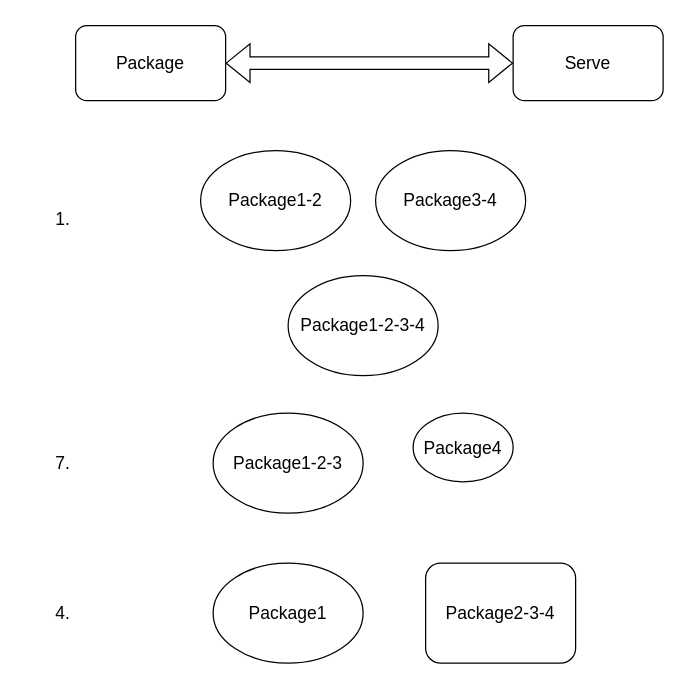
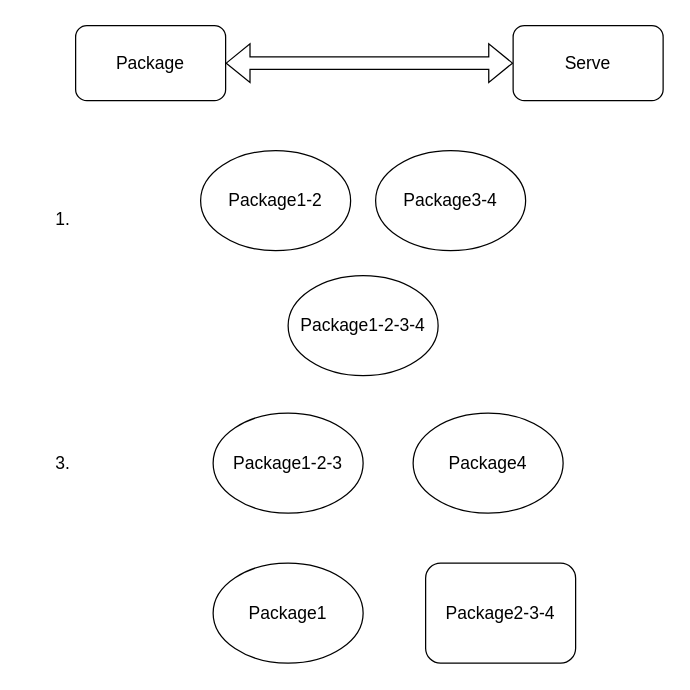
- <mxCell id="11" value="Package4" style="ellipse;whiteSpace=wrap;html=1;fontSize=14;" vertex="1" parent="1"><mxGeometry x="330" y="330" width="80" height="55" as="geometry" /></mxCell>
+ <mxCell id="11" value="Package4" style="ellipse;whiteSpace=wrap;html=1;fontSize=14;" vertex="1" parent="1"><mxGeometry x="330" y="330" width="120" height="80" as="geometry" /></mxCell>
- <mxCell id="13" value="7." style="text;html=1;align=center;verticalAlign=middle;whiteSpace=wrap;rounded=0;fontSize=14;" vertex="1" parent="1"><mxGeometry x="20" y="355" width="60" height="30" as="geometry" /></mxCell>
+ <mxCell id="13" value="3." style="text;html=1;align=center;verticalAlign=middle;whiteSpace=wrap;rounded=0;fontSize=14;" vertex="1" parent="1"><mxGeometry x="20" y="355" width="60" height="30" as="geometry" /></mxCell>
- <mxCell id="14" value="4." style="text;html=1;align=center;verticalAlign=middle;whiteSpace=wrap;rounded=0;fontSize=14;" vertex="1" parent="1"><mxGeometry x="20" y="475" width="60" height="30" as="geometry" /></mxCell>
